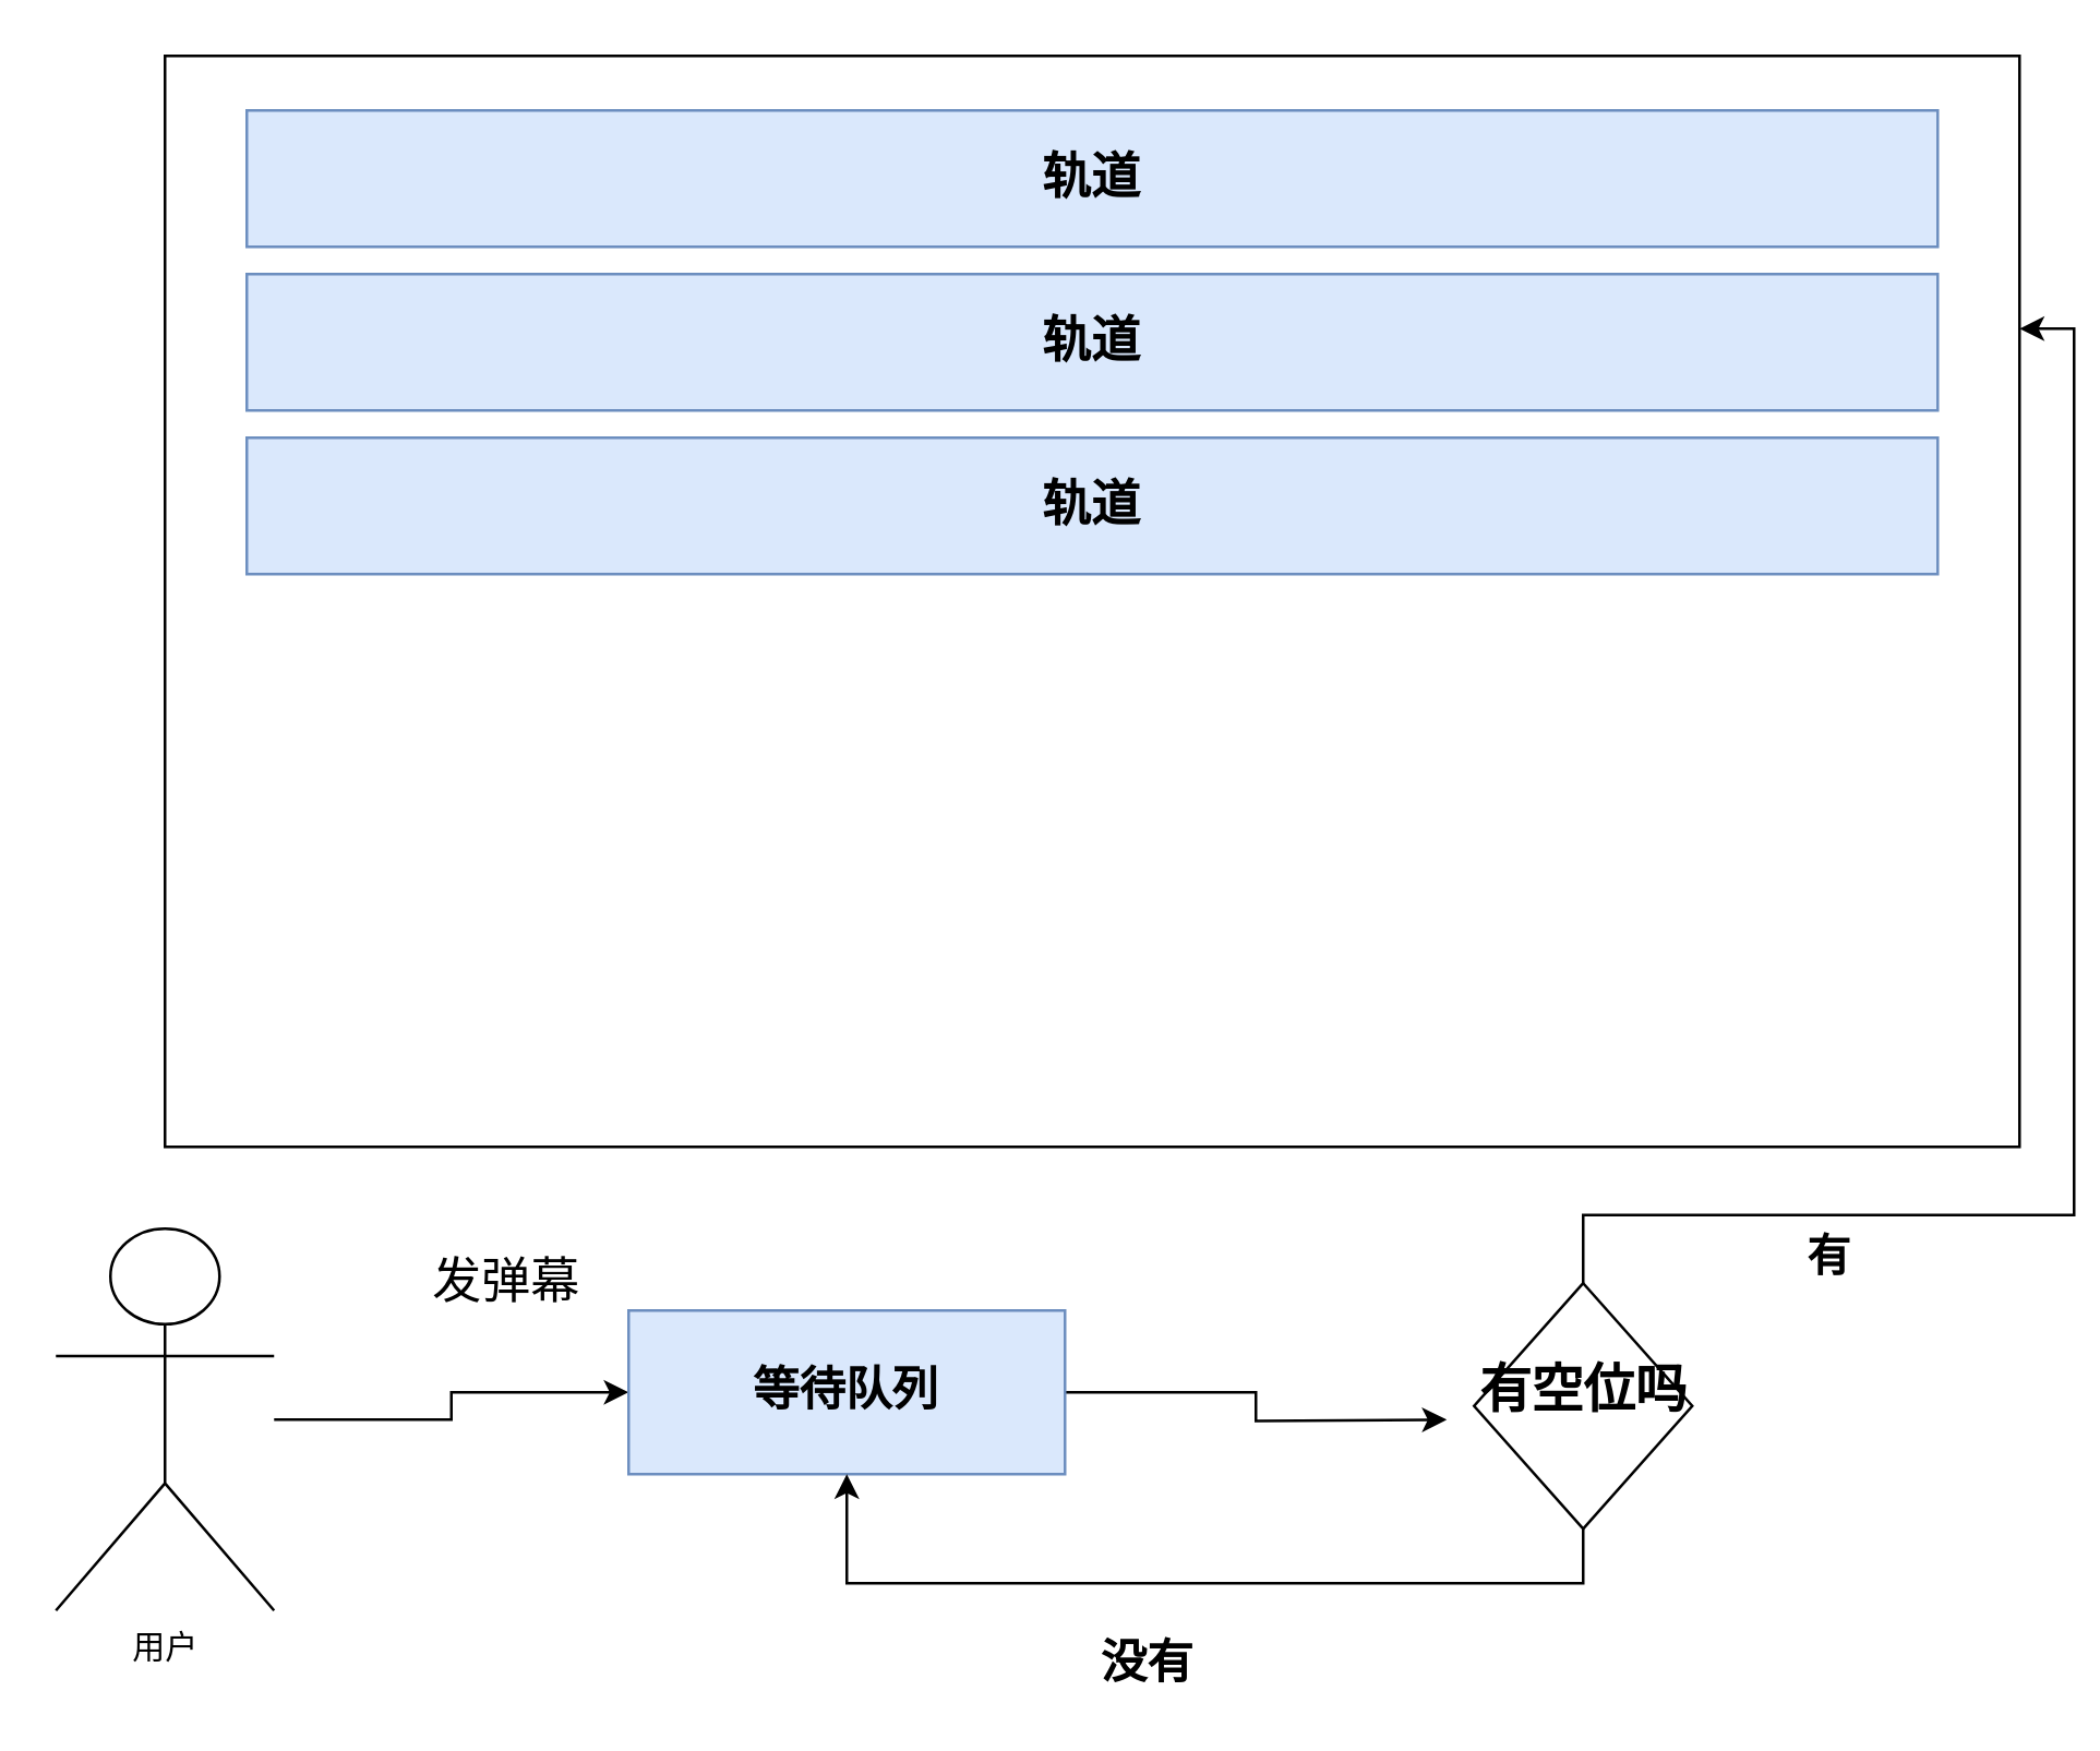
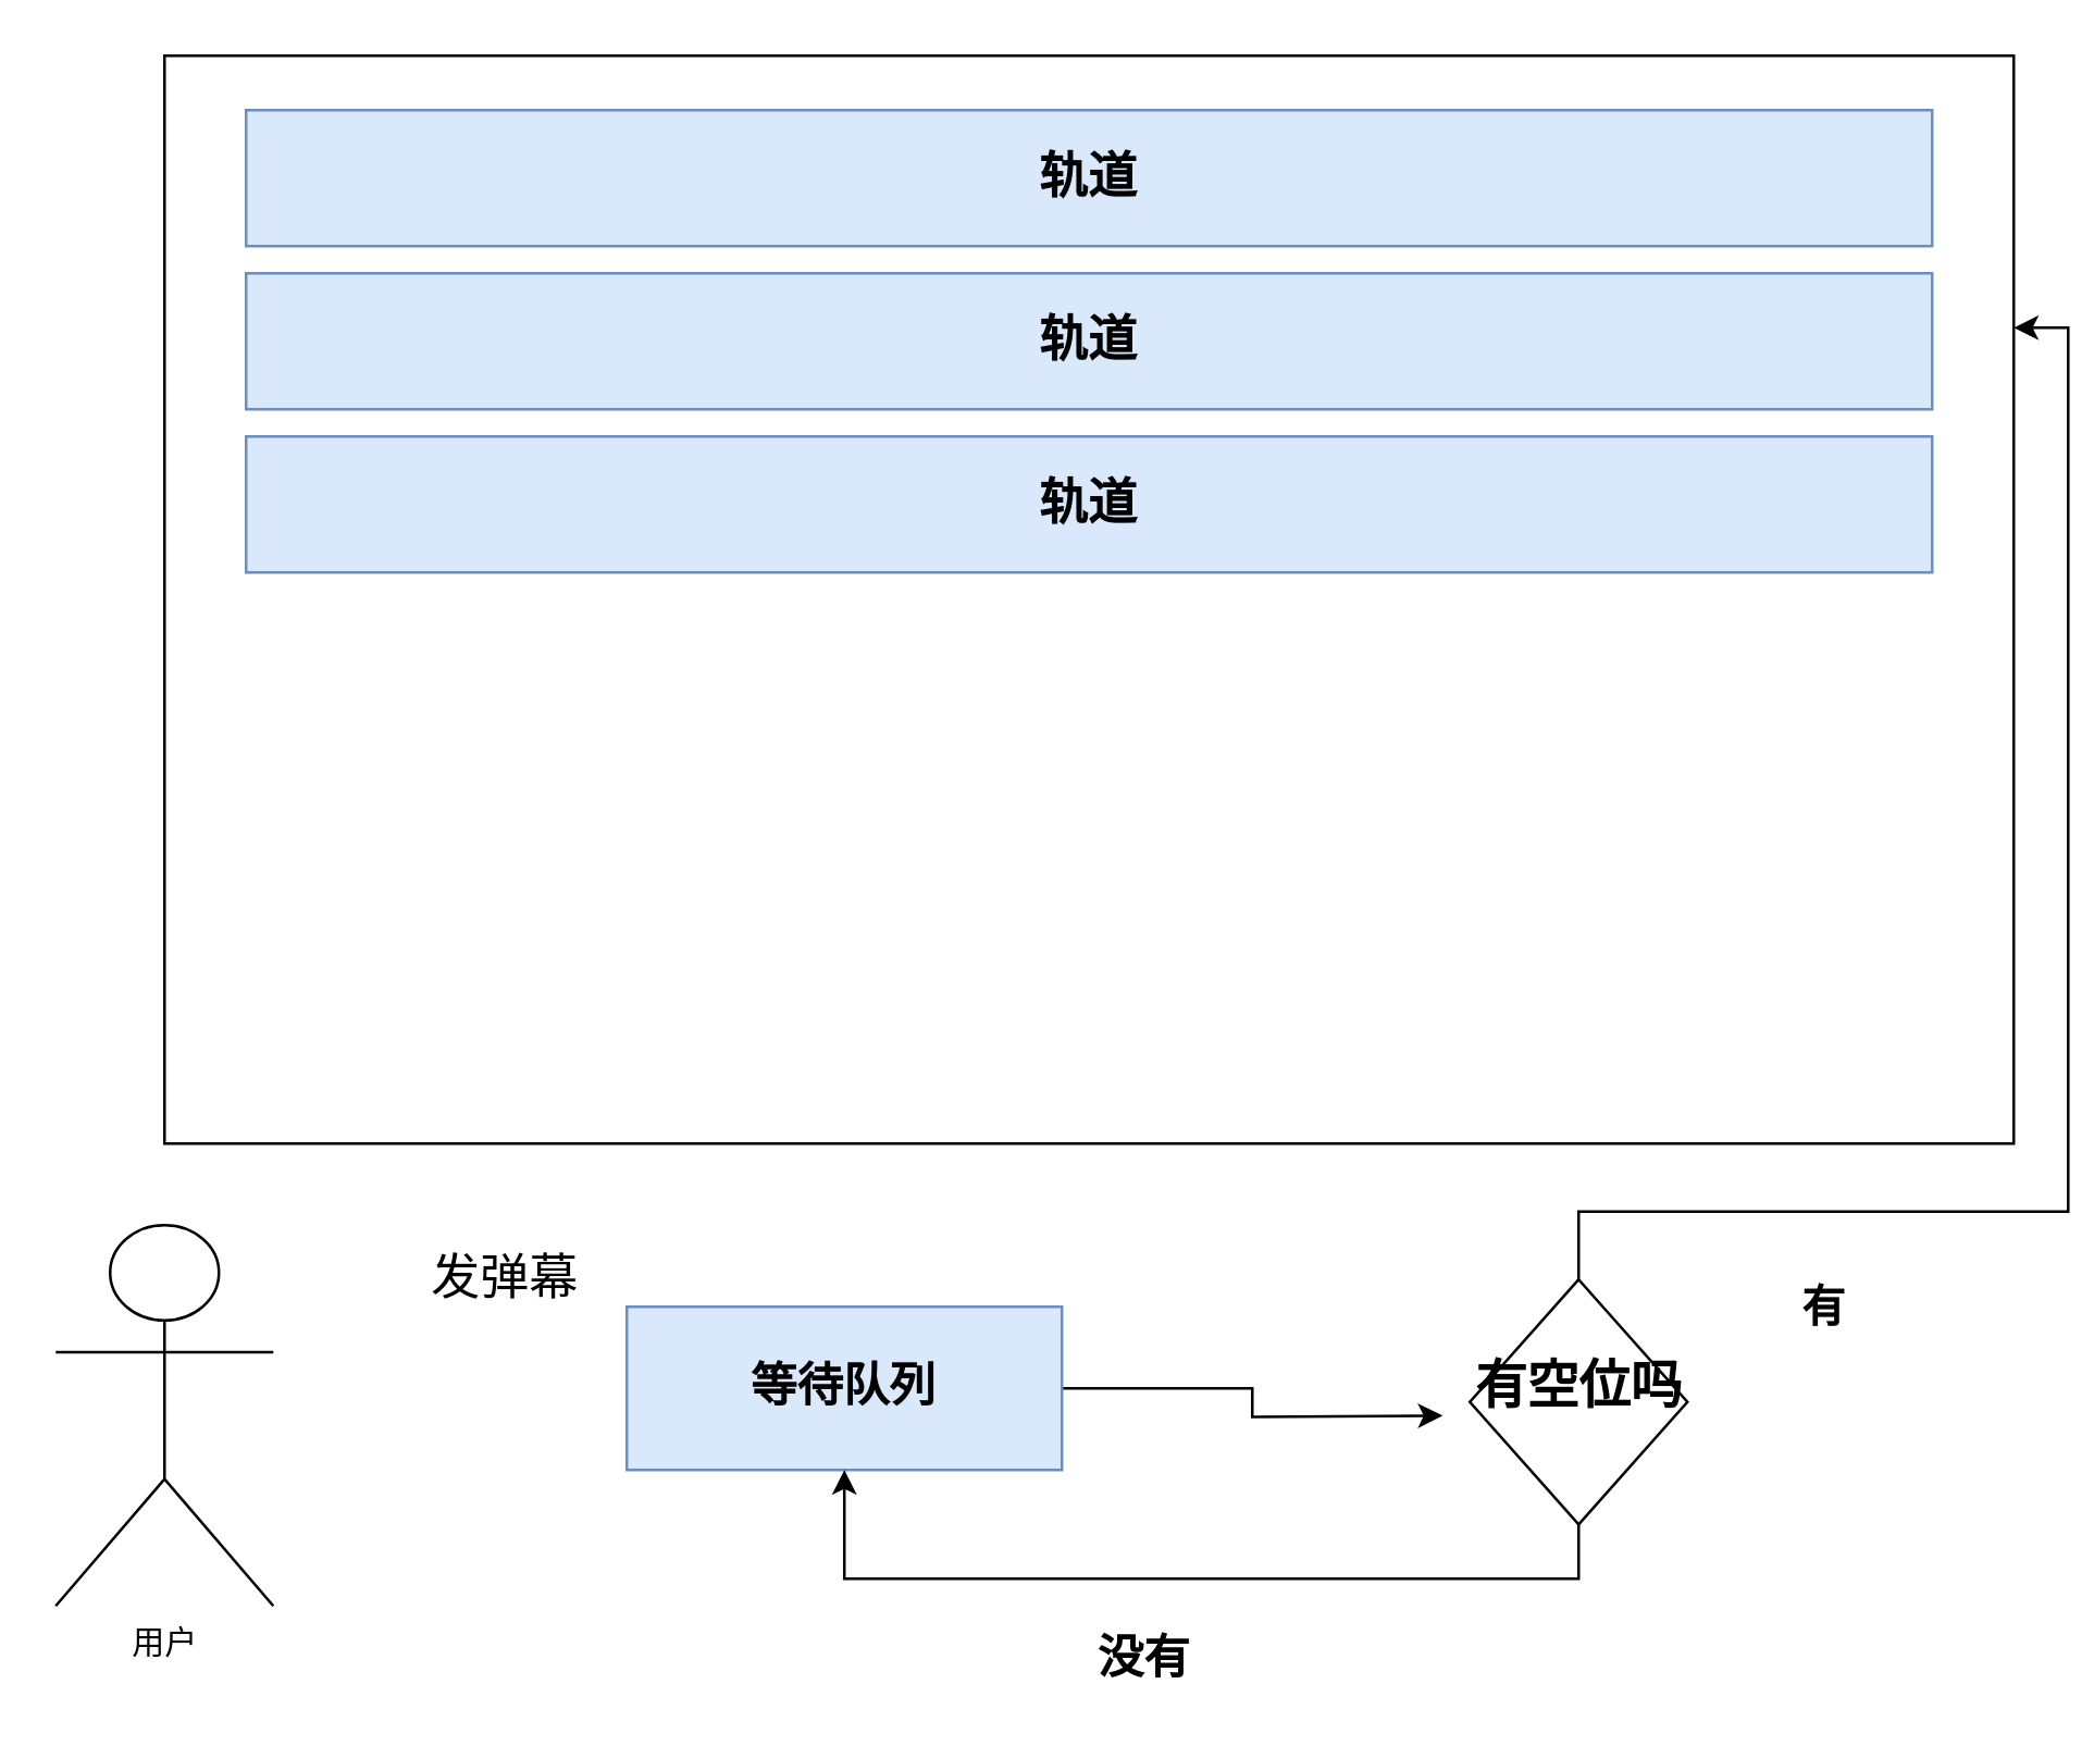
- <mxCell id="15" value="&lt;b&gt;&lt;font style=&quot;font-size: 16px&quot;&gt;有&lt;/font&gt;&lt;/b&gt;" style="text;html=1;align=center;verticalAlign=middle;resizable=0;points=[];autosize=1;" vertex="1" parent="1"><mxGeometry x="655" y="450" width="30" height="20" as="geometry" /></mxCell>
+ <mxCell id="15" value="&lt;b&gt;&lt;font style=&quot;font-size: 16px&quot;&gt;有&lt;/font&gt;&lt;/b&gt;" style="text;html=1;align=center;verticalAlign=middle;resizable=0;points=[];autosize=1;" vertex="1" parent="1"><mxGeometry x="655" y="470" width="30" height="20" as="geometry" /></mxCell>
- <mxCell id="6" style="edgeStyle=orthogonalEdgeStyle;rounded=0;orthogonalLoop=1;jettySize=auto;html=1;entryX=0;entryY=0.5;entryDx=0;entryDy=0;" edge="1" parent="1" source="7" target="9"><mxGeometry relative="1" as="geometry" /></mxCell>
